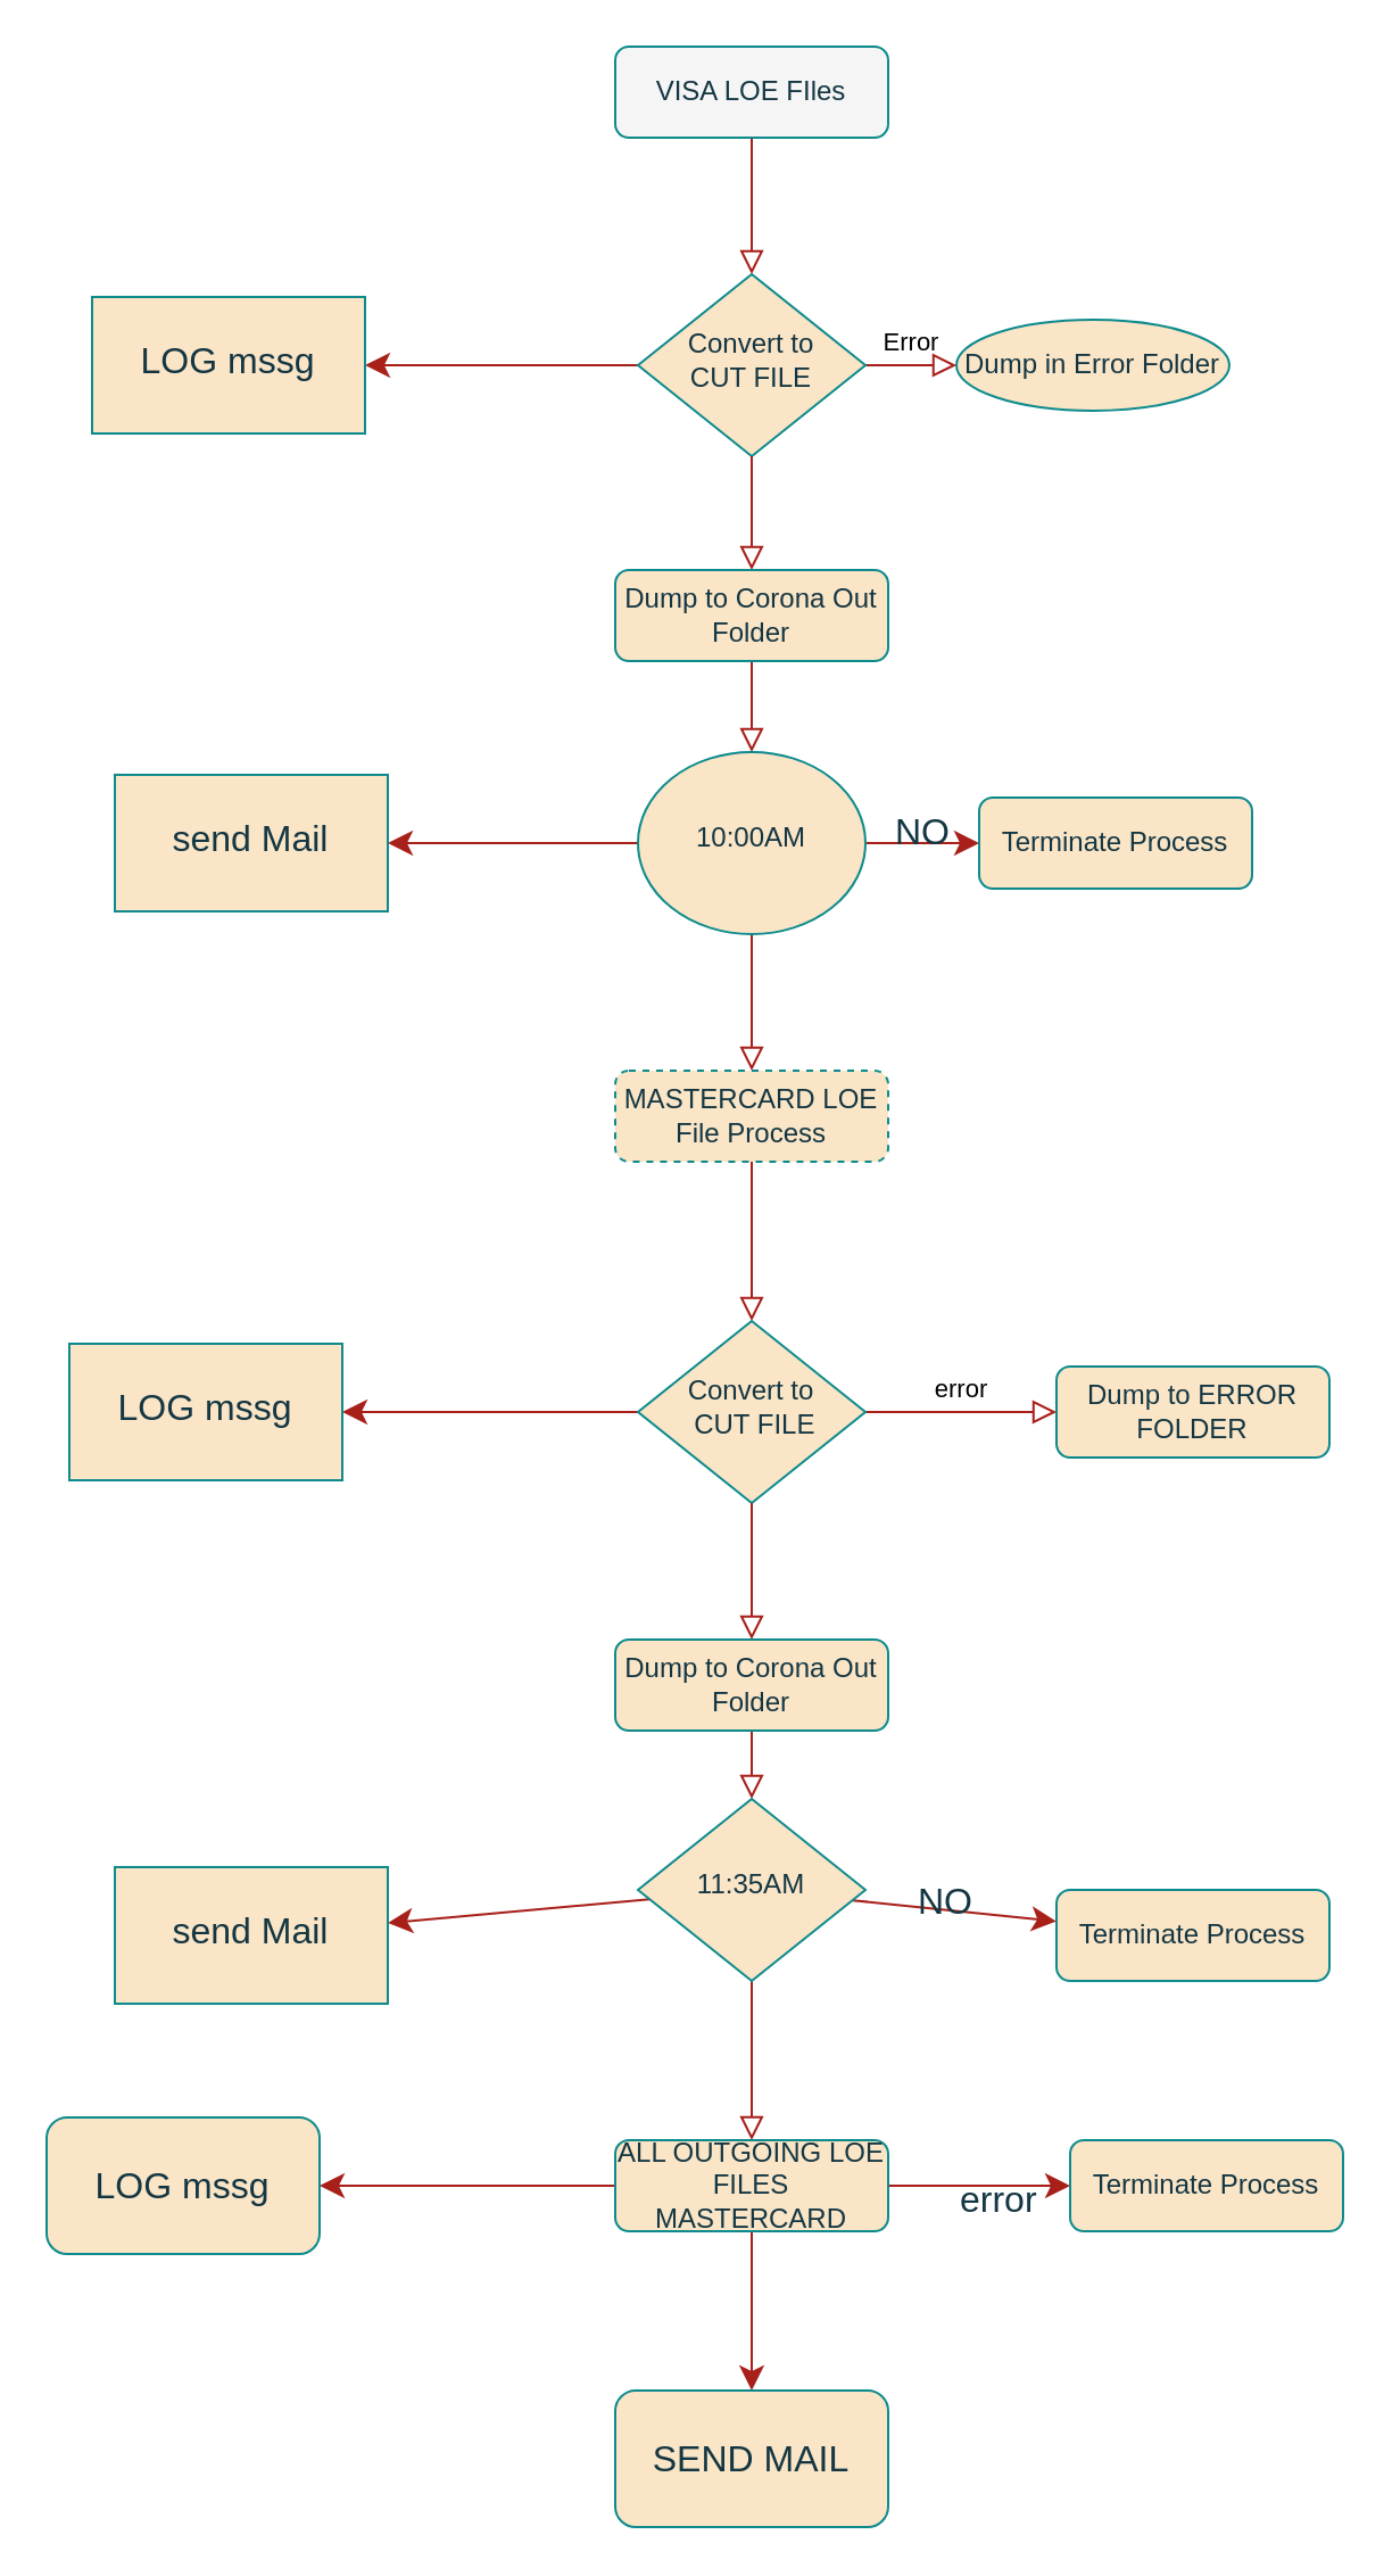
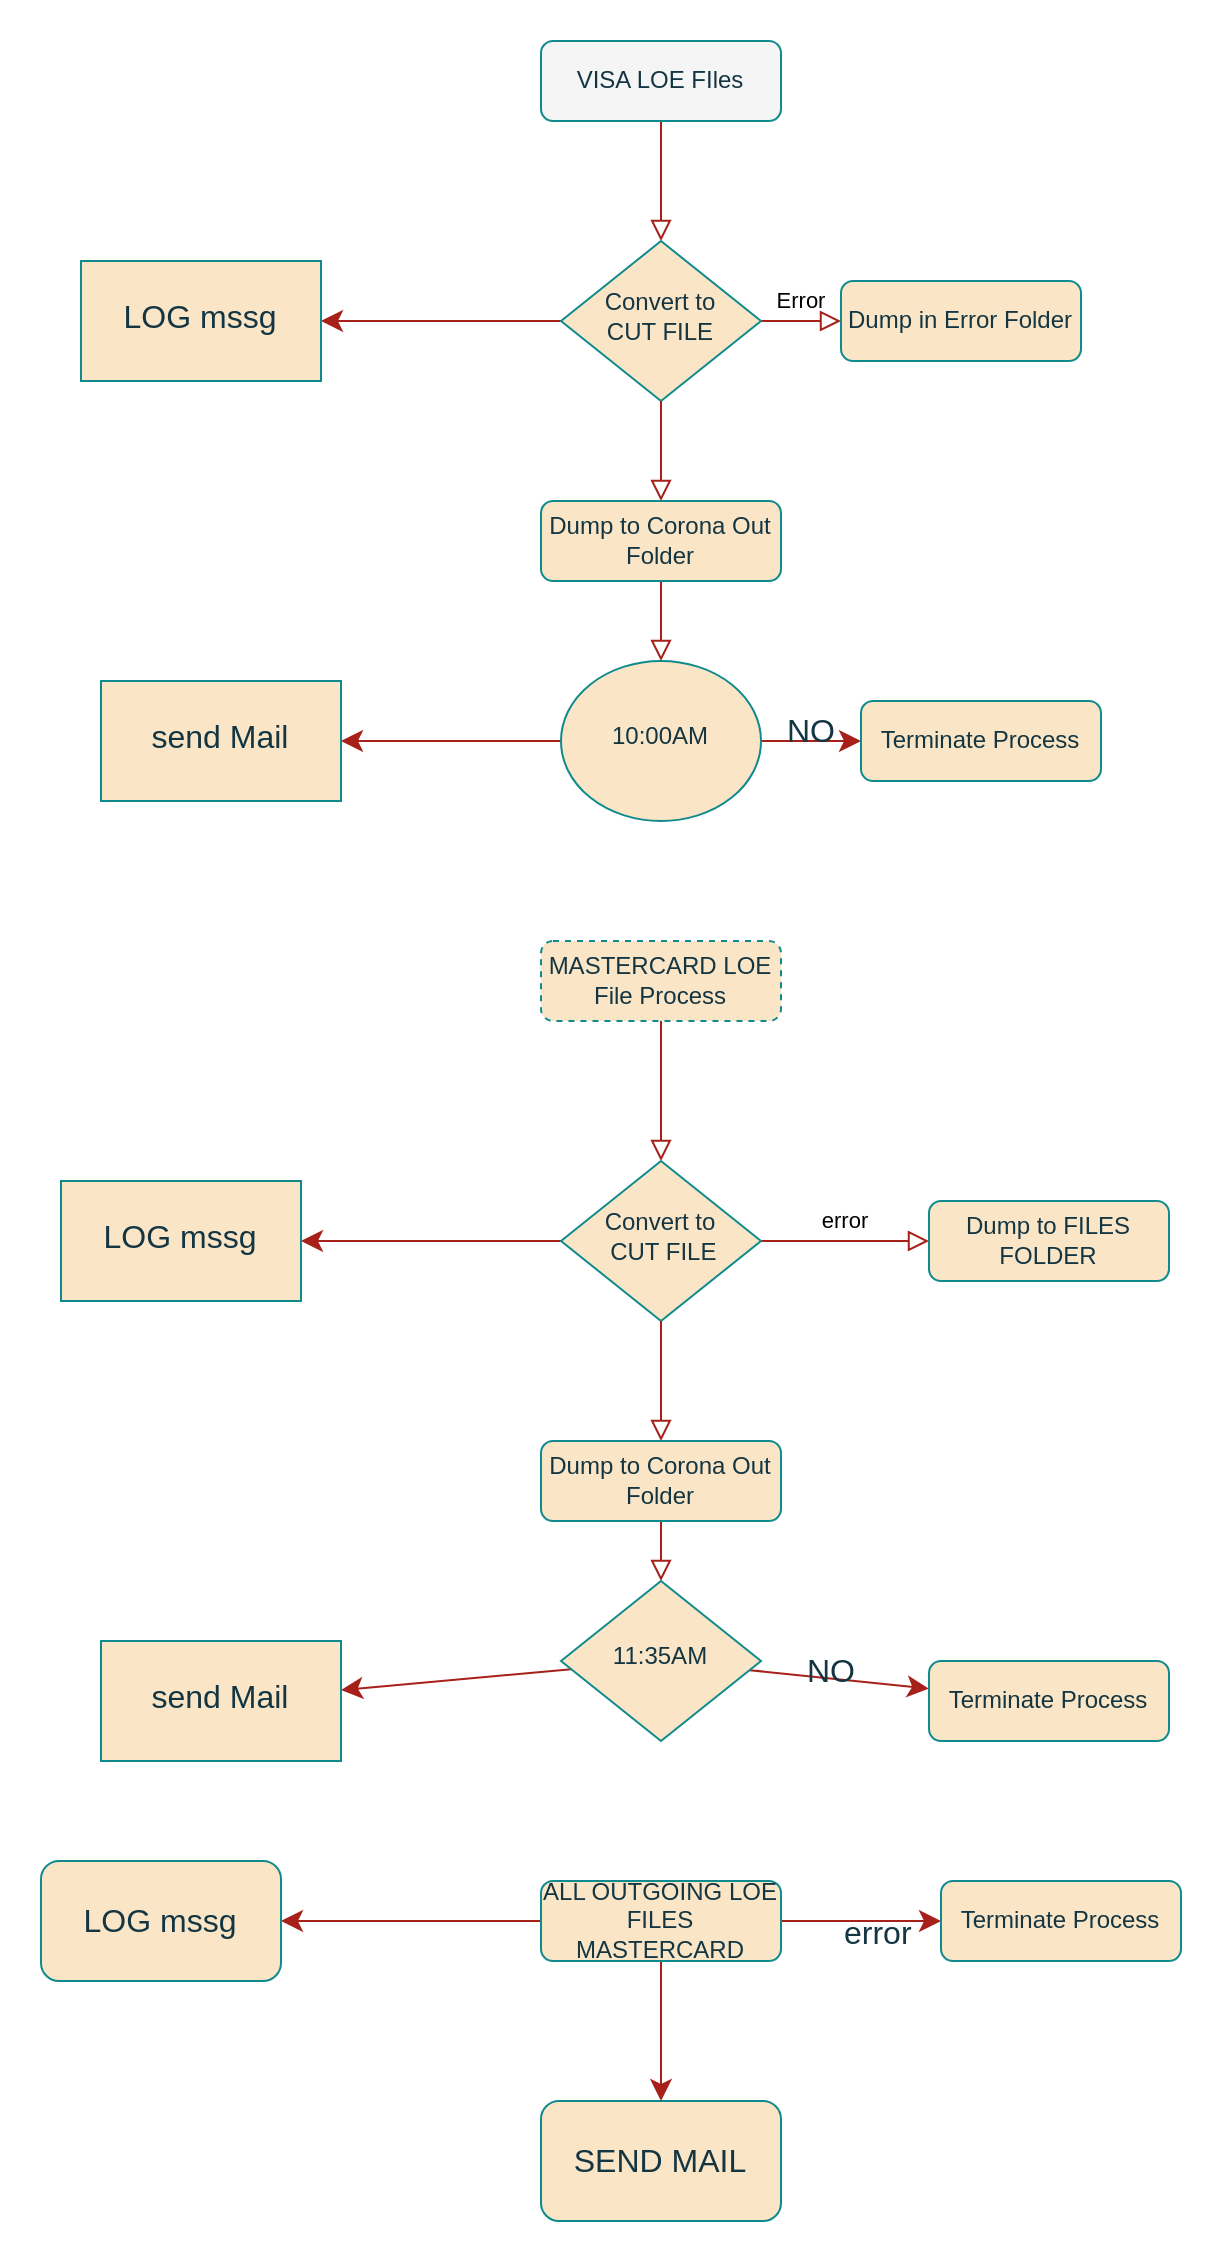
- <mxCell id="8" value="Dump in Error Folder" style="ellipse;whiteSpace=wrap;html=1;fontSize=12;glass=0;strokeWidth=1;shadow=0;labelBackgroundColor=none;fillColor=#FAE5C7;strokeColor=#0F8B8D;fontColor=#143642;" parent="1" vertex="1"><mxGeometry x="420" y="140" width="120" height="40" as="geometry" /></mxCell>
+ <mxCell id="8" value="Dump in Error Folder" style="rounded=1;whiteSpace=wrap;html=1;fontSize=12;glass=0;strokeWidth=1;shadow=0;labelBackgroundColor=none;fillColor=#FAE5C7;strokeColor=#0F8B8D;fontColor=#143642;" parent="1" vertex="1"><mxGeometry x="420" y="140" width="120" height="40" as="geometry" /></mxCell>
- <mxCell id="18" value="" style="rounded=0;html=1;jettySize=auto;orthogonalLoop=1;fontSize=11;endArrow=block;endFill=0;endSize=8;strokeWidth=1;shadow=0;labelBackgroundColor=none;edgeStyle=orthogonalEdgeStyle;strokeColor=#A8201A;fontColor=default;" edge="1" parent="1" source="23" target="19"><mxGeometry y="20" relative="1" as="geometry"><mxPoint as="offset" /><mxPoint x="330" y="220" as="sourcePoint" /><mxPoint x="330" y="260" as="targetPoint" /></mxGeometry></mxCell>
- <mxCell id="17" value="Dump to ERROR FOLDER" style="rounded=1;whiteSpace=wrap;html=1;fontSize=12;glass=0;strokeWidth=1;shadow=0;labelBackgroundColor=none;fillColor=#FAE5C7;strokeColor=#0F8B8D;fontColor=#143642;" parent="1" vertex="1"><mxGeometry x="464" y="600" width="120" height="40" as="geometry" /></mxCell>
+ <mxCell id="17" value="Dump to FILES FOLDER" style="rounded=1;whiteSpace=wrap;html=1;fontSize=12;glass=0;strokeWidth=1;shadow=0;labelBackgroundColor=none;fillColor=#FAE5C7;strokeColor=#0F8B8D;fontColor=#143642;" parent="1" vertex="1"><mxGeometry x="464" y="600" width="120" height="40" as="geometry" /></mxCell>
- <mxCell id="9" value="" style="rounded=0;html=1;jettySize=auto;orthogonalLoop=1;fontSize=11;endArrow=block;endFill=0;endSize=8;strokeWidth=1;shadow=0;labelBackgroundColor=none;edgeStyle=orthogonalEdgeStyle;strokeColor=#A8201A;fontColor=default;" parent="1" source="31" target="16" edge="1"><mxGeometry x="0.32" y="20" relative="1" as="geometry"><mxPoint as="offset" /></mxGeometry></mxCell>
